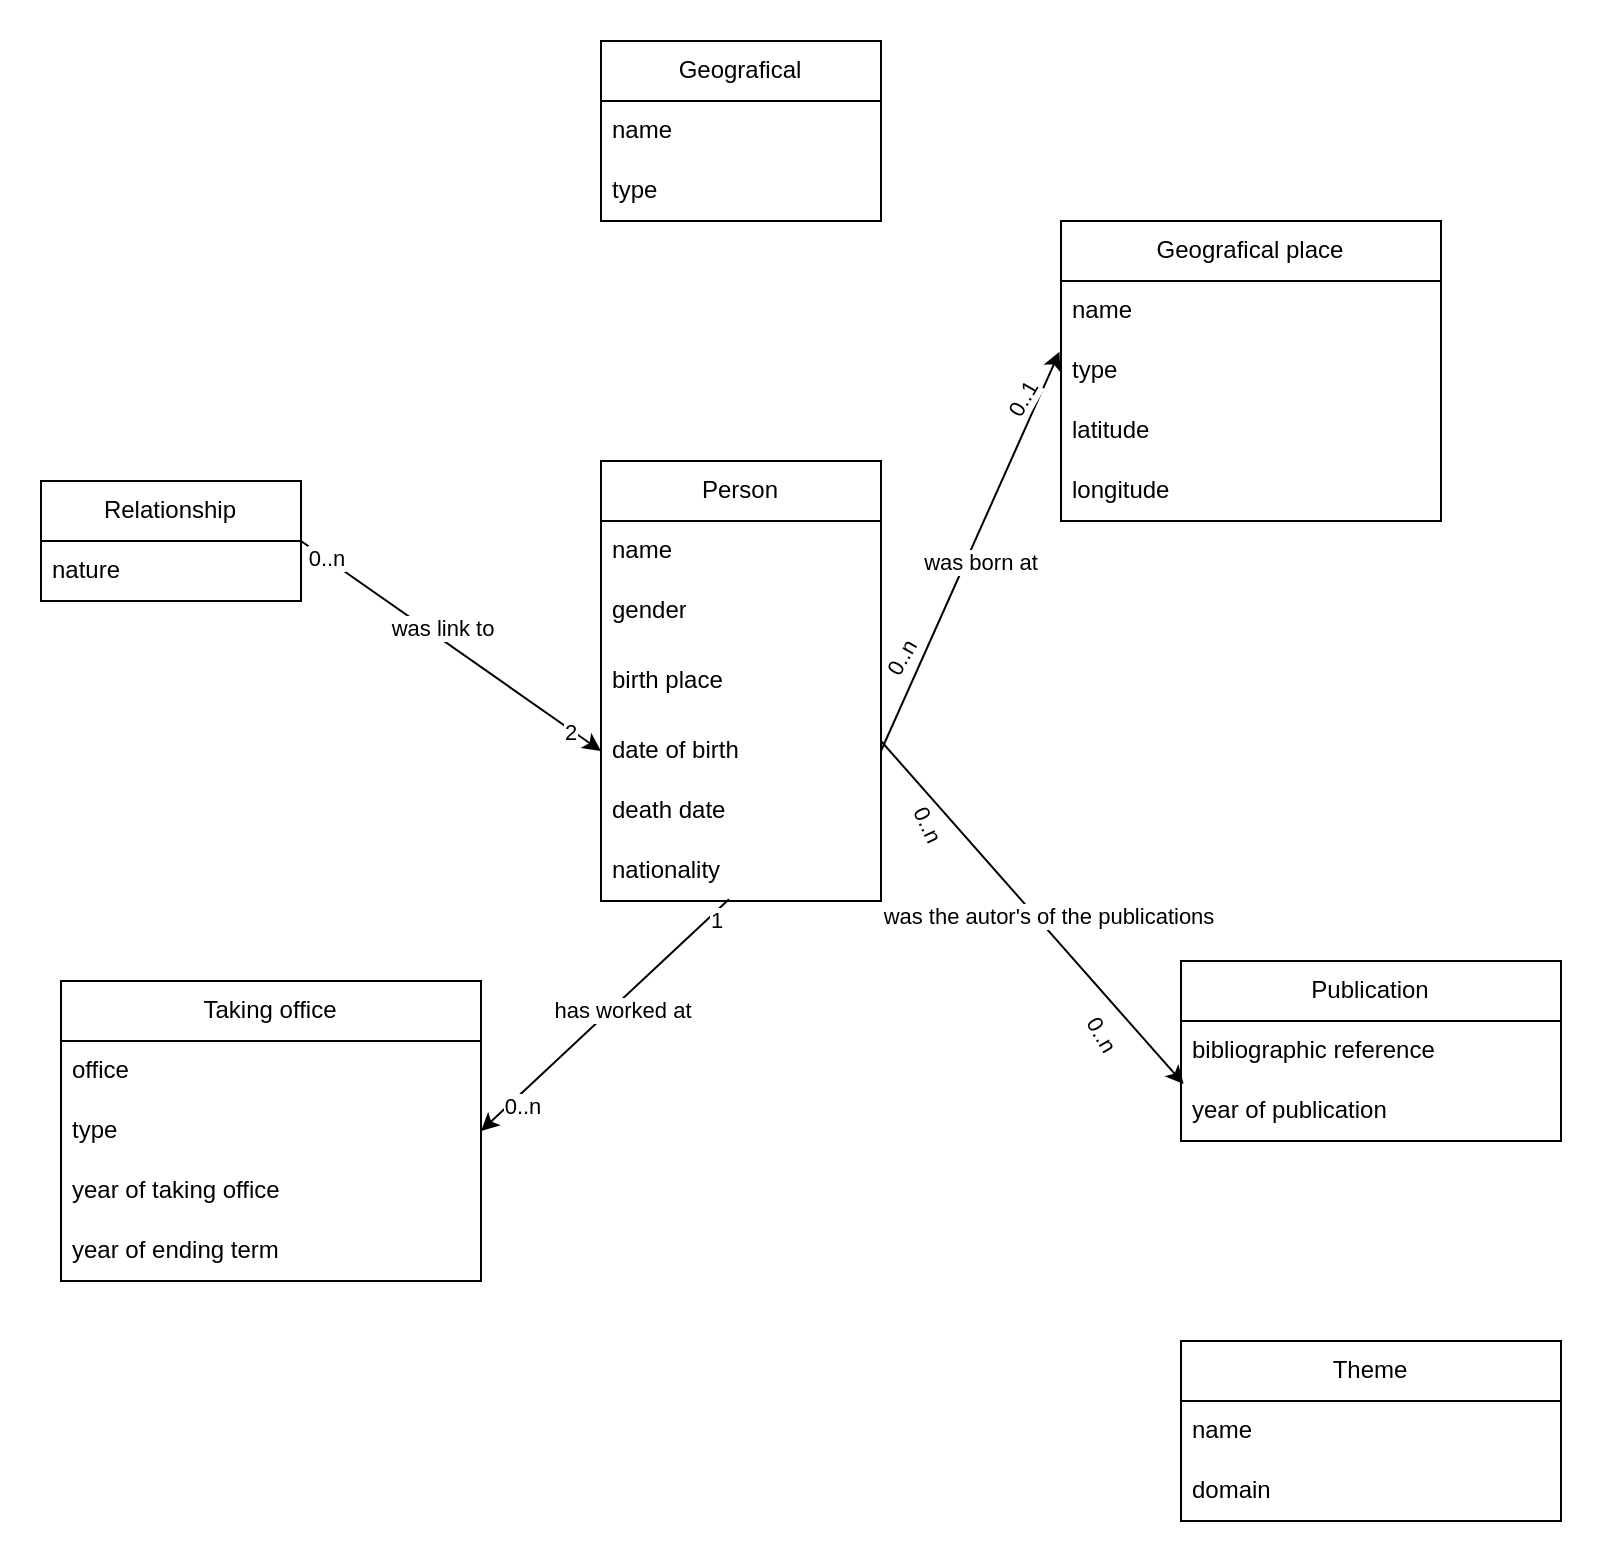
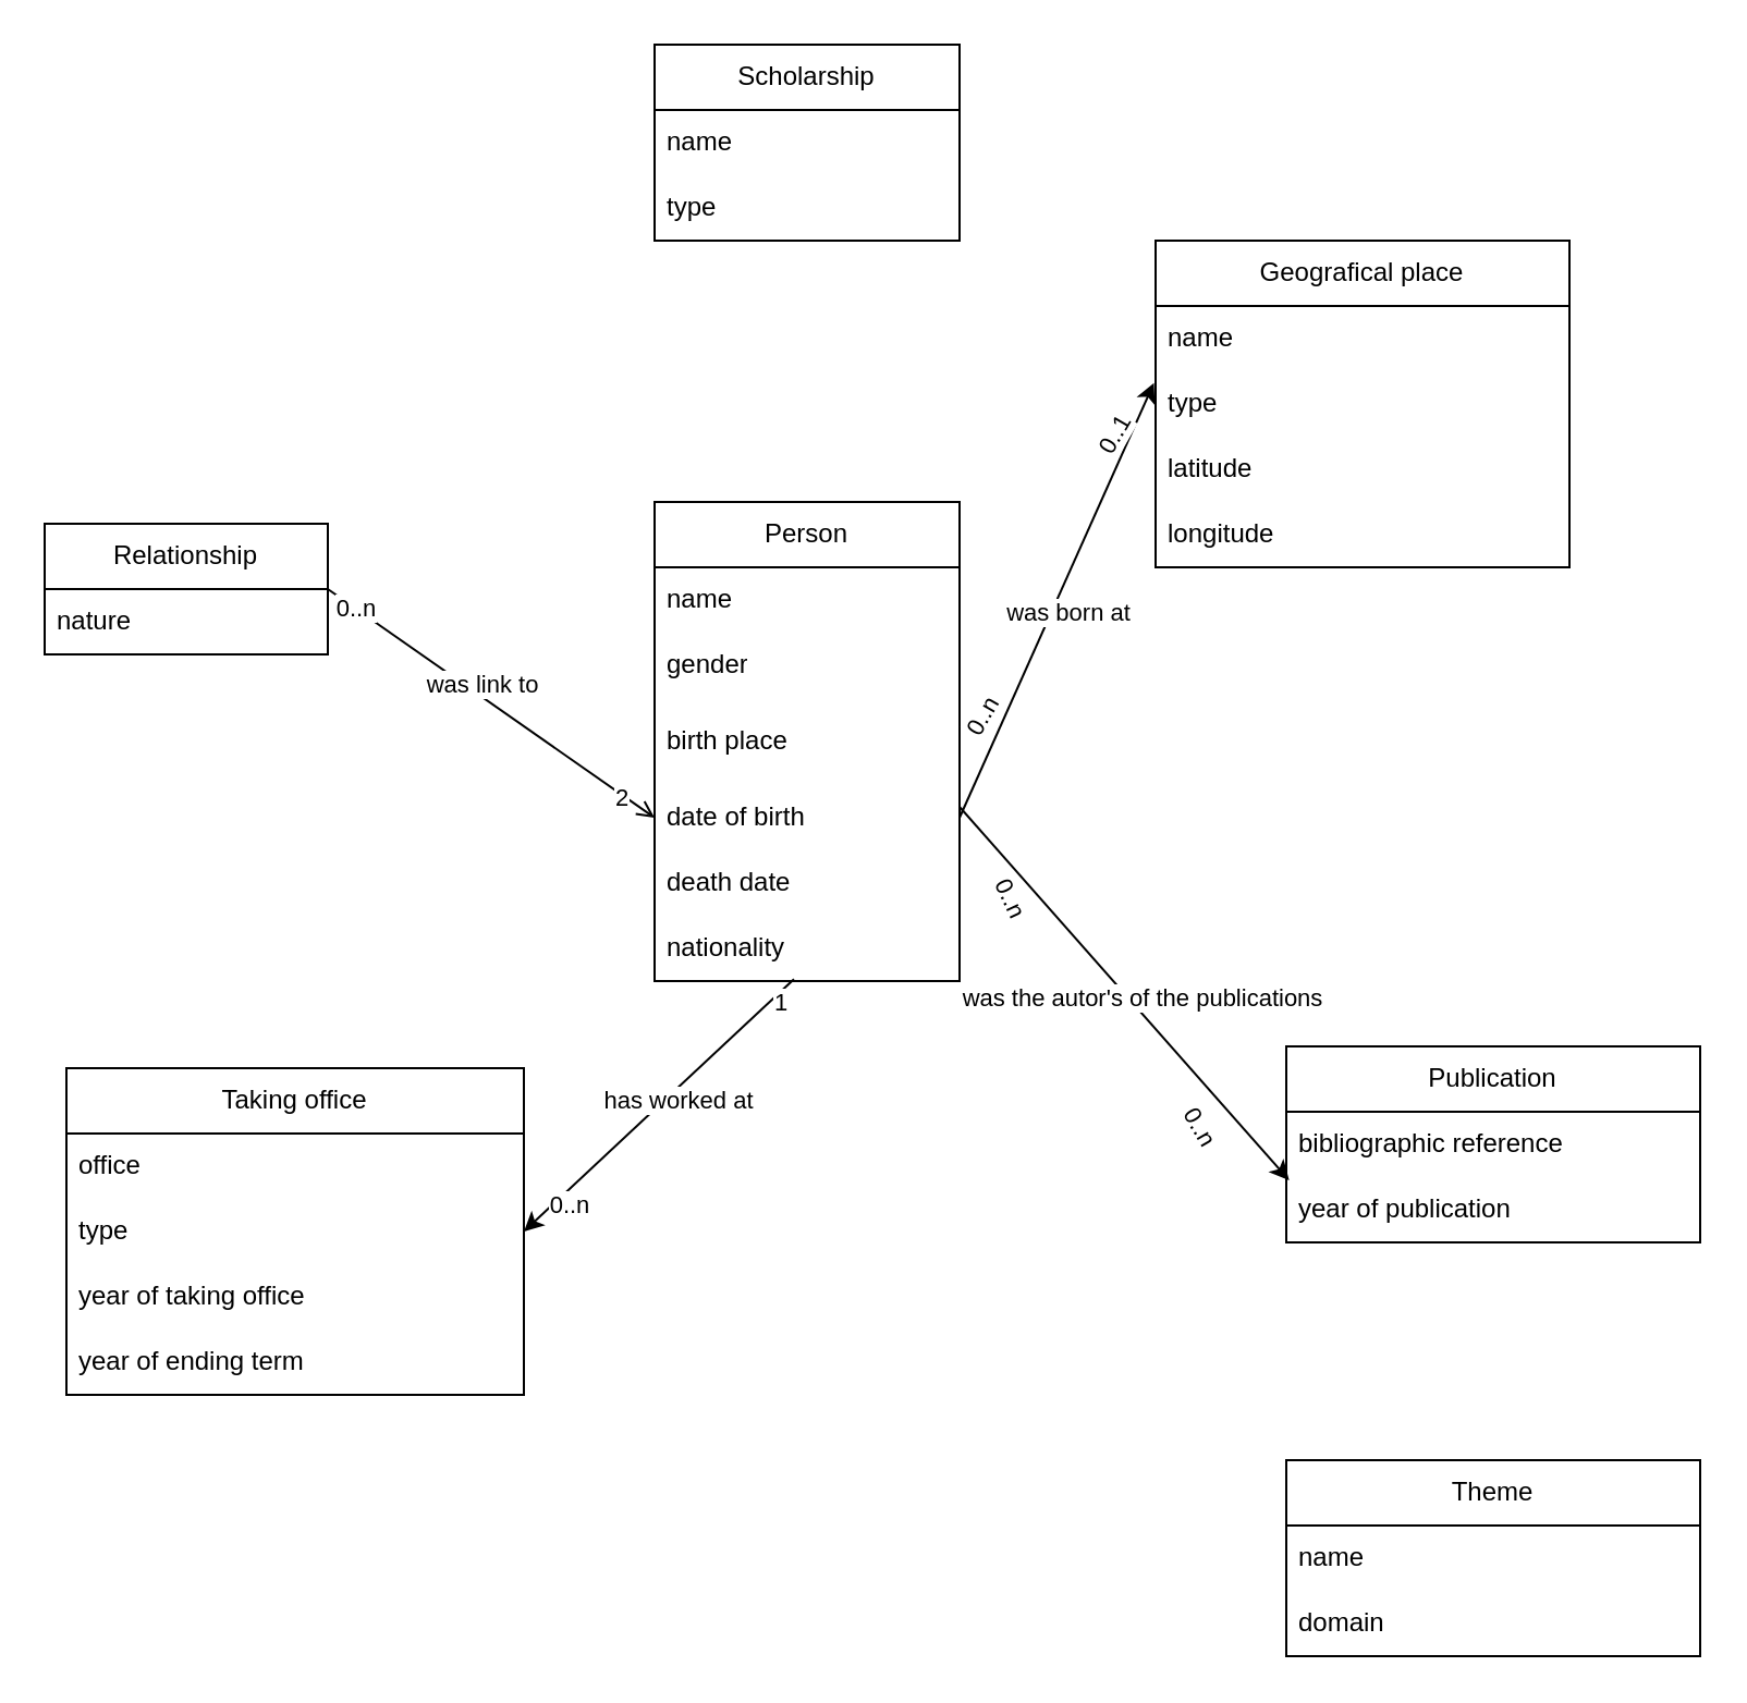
- <mxCell id="15" value="Geografical" style="swimlane;fontStyle=0;childLayout=stackLayout;horizontal=1;startSize=30;horizontalStack=0;resizeParent=1;resizeParentMax=0;resizeLast=0;collapsible=1;marginBottom=0;whiteSpace=wrap;html=1;" parent="1" vertex="1"><mxGeometry x="300" y="20" width="140" height="90" as="geometry"><mxRectangle x="320" y="20" width="90" height="30" as="alternateBounds" /></mxGeometry></mxCell>
+ <mxCell id="15" value="Scholarship" style="swimlane;fontStyle=0;childLayout=stackLayout;horizontal=1;startSize=30;horizontalStack=0;resizeParent=1;resizeParentMax=0;resizeLast=0;collapsible=1;marginBottom=0;whiteSpace=wrap;html=1;" parent="1" vertex="1"><mxGeometry x="300" y="20" width="140" height="90" as="geometry"><mxRectangle x="320" y="20" width="90" height="30" as="alternateBounds" /></mxGeometry></mxCell>
- <mxCell id="11" style="edgeStyle=none;html=1;exitX=1;exitY=0.5;exitDx=0;exitDy=0;entryX=0;entryY=0.5;entryDx=0;entryDy=0;" parent="1" source="9" target="6" edge="1"><mxGeometry relative="1" as="geometry"><mxPoint x="150" y="335" as="sourcePoint" /></mxGeometry></mxCell>
+ <mxCell id="11" style="edgeStyle=none;html=1;exitX=1;exitY=0.5;exitDx=0;exitDy=0;entryX=0;entryY=0.5;entryDx=0;entryDy=0;endArrow=open;" parent="1" source="9" target="6" edge="1"><mxGeometry relative="1" as="geometry"><mxPoint x="150" y="335" as="sourcePoint" /></mxGeometry></mxCell>
